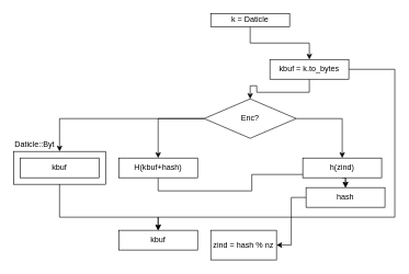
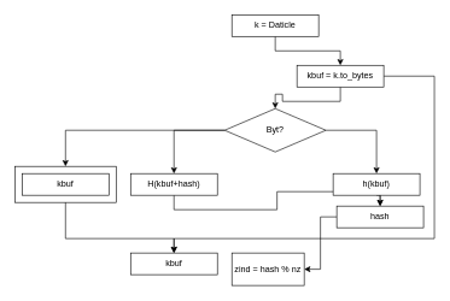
- <mxCell id="3" value="k = Daticle" style="rounded=0;whiteSpace=wrap;html=1;" vertex="1" parent="1"><mxGeometry x="320" y="20" width="120" height="20" as="geometry" /></mxCell>
+ <mxCell id="3" value="k = Daticle" style="rounded=0;whiteSpace=wrap;html=1;" vertex="1" parent="1"><mxGeometry x="320" y="20" width="120" height="30" as="geometry" /></mxCell>
- <mxCell id="14" value="Enc?" style="rhombus;whiteSpace=wrap;html=1;fillColor=none;" vertex="1" parent="1"><mxGeometry x="310" y="150" width="140" height="60" as="geometry" /></mxCell>
+ <mxCell id="14" value="Byt?" style="rhombus;whiteSpace=wrap;html=1;fillColor=none;" vertex="1" parent="1"><mxGeometry x="310" y="150" width="140" height="60" as="geometry" /></mxCell>
- <mxCell id="18" value="Daticle::Byt" style="text;html=1;strokeColor=none;fillColor=none;align=left;verticalAlign=middle;whiteSpace=wrap;rounded=0;" vertex="1" parent="15"><mxGeometry width="70" height="20" as="geometry" /></mxCell>
- <mxCell id="10" value="h(zind)" style="rounded=0;whiteSpace=wrap;html=1;" vertex="1" parent="1"><mxGeometry x="460" y="240" width="120" height="30" as="geometry" /></mxCell>
+ <mxCell id="10" value="h(kbuf)" style="rounded=0;whiteSpace=wrap;html=1;" vertex="1" parent="1"><mxGeometry x="460" y="240" width="120" height="30" as="geometry" /></mxCell>
